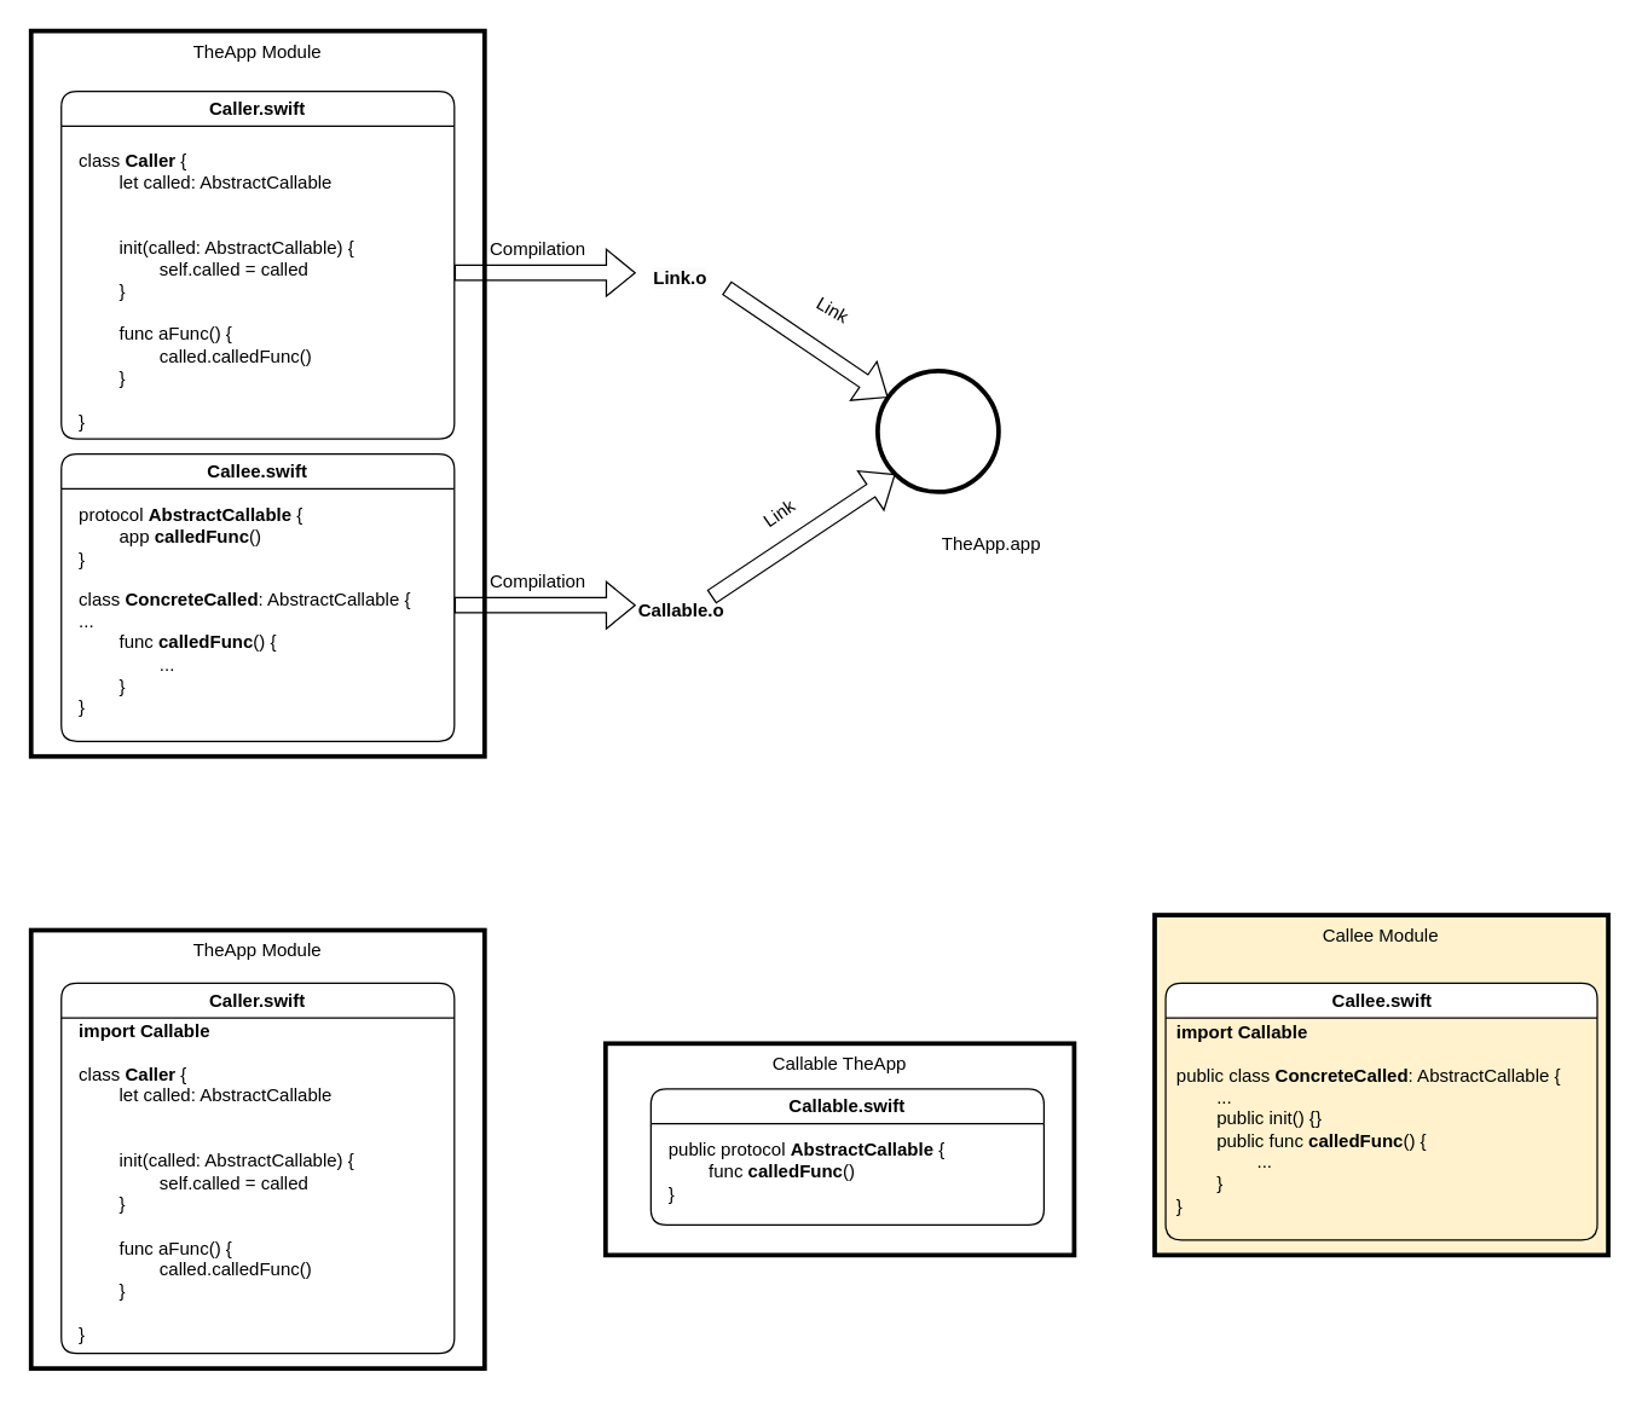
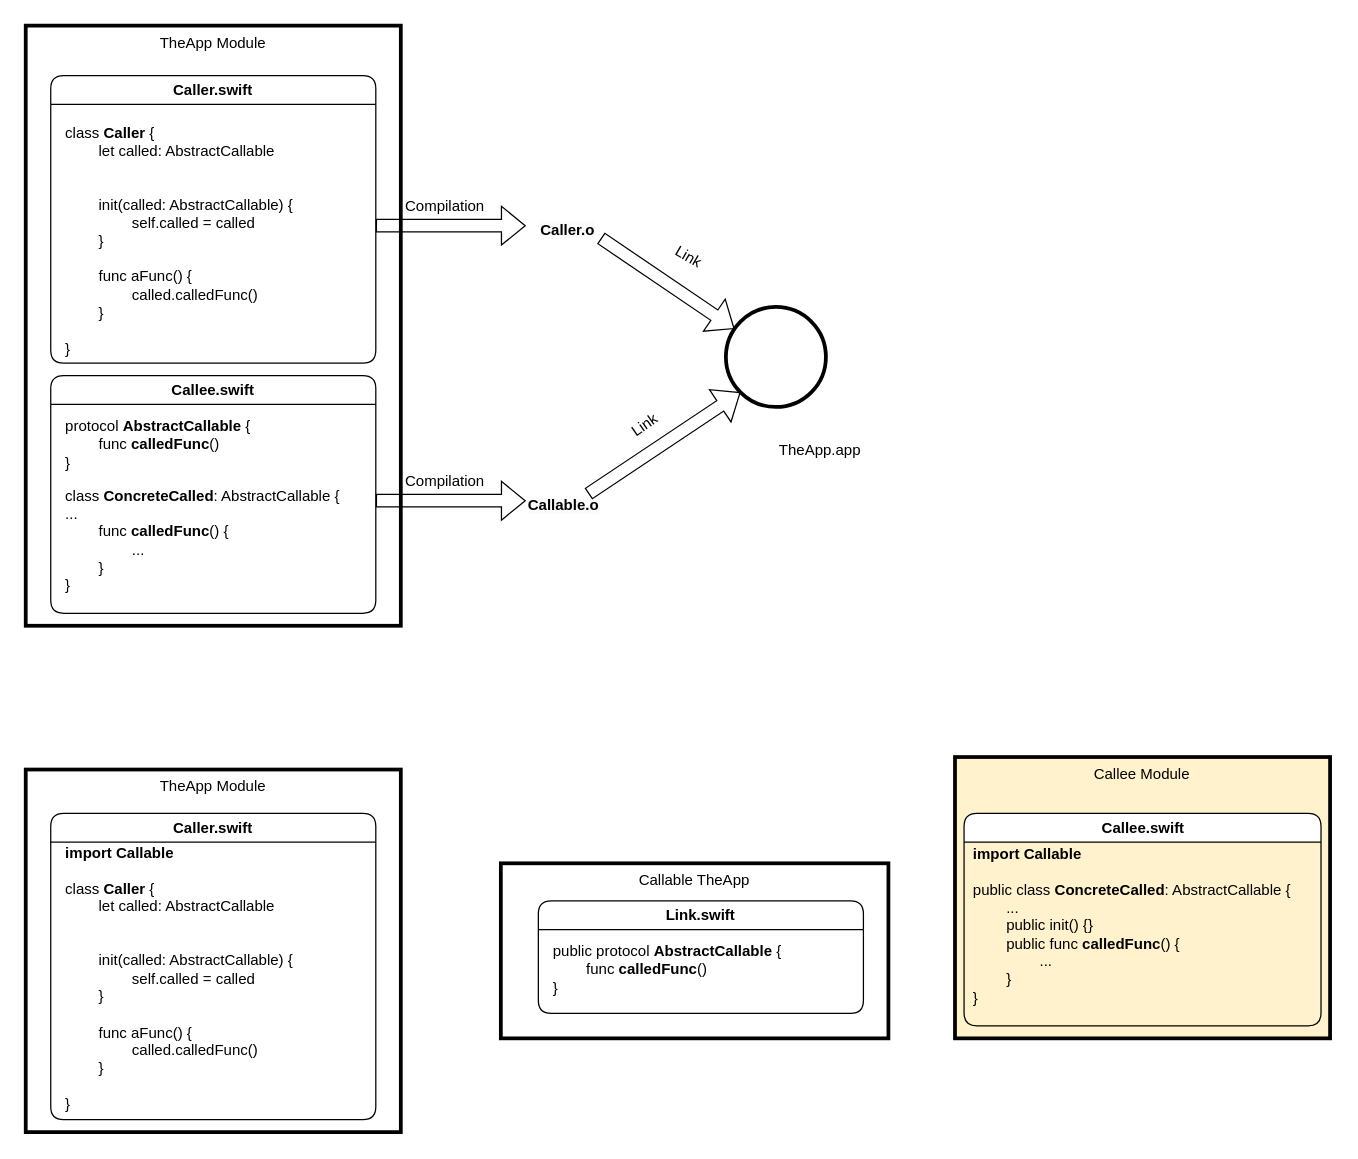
- <mxCell id="9" value="&lt;span style=&quot;caret-color: rgb(0, 0, 0); color: rgb(0, 0, 0); font-family: Helvetica; font-size: 12px; font-style: normal; font-variant-caps: normal; font-weight: 700; letter-spacing: normal; text-align: center; text-indent: 0px; text-transform: none; word-spacing: 0px; -webkit-text-stroke-width: 0px; background-color: rgb(251, 251, 251); text-decoration: none; float: none; display: inline !important;&quot;&gt;Link.o&lt;/span&gt;" style="text;whiteSpace=wrap;html=1;" vertex="1" parent="1"><mxGeometry x="430" y="170" width="60" height="20" as="geometry" /></mxCell>
+ <mxCell id="9" value="&lt;span style=&quot;caret-color: rgb(0, 0, 0); color: rgb(0, 0, 0); font-family: Helvetica; font-size: 12px; font-style: normal; font-variant-caps: normal; font-weight: 700; letter-spacing: normal; text-align: center; text-indent: 0px; text-transform: none; word-spacing: 0px; -webkit-text-stroke-width: 0px; background-color: rgb(251, 251, 251); text-decoration: none; float: none; display: inline !important;&quot;&gt;Caller.o&lt;/span&gt;" style="text;whiteSpace=wrap;html=1;" vertex="1" parent="1"><mxGeometry x="430" y="170" width="60" height="20" as="geometry" /></mxCell>
- <mxCell id="7" value="protocol &lt;b&gt;AbstractCallable&lt;/b&gt;&amp;nbsp;{&lt;br&gt;&amp;nbsp;&lt;span style=&quot;white-space: pre;&quot;&gt;&#09;&lt;/span&gt;app &lt;b&gt;calledFunc&lt;/b&gt;()&lt;br&gt;}" style="text;html=1;align=left;verticalAlign=middle;resizable=0;points=[];autosize=1;strokeColor=none;fillColor=none;" vertex="1" parent="5"><mxGeometry x="10" y="25" width="170" height="60" as="geometry" /></mxCell>
+ <mxCell id="7" value="protocol &lt;b&gt;AbstractCallable&lt;/b&gt;&amp;nbsp;{&lt;br&gt;&amp;nbsp;&lt;span style=&quot;white-space: pre;&quot;&gt;&#09;&lt;/span&gt;func &lt;b&gt;calledFunc&lt;/b&gt;()&lt;br&gt;}" style="text;html=1;align=left;verticalAlign=middle;resizable=0;points=[];autosize=1;strokeColor=none;fillColor=none;" vertex="1" parent="5"><mxGeometry x="10" y="25" width="170" height="60" as="geometry" /></mxCell>
- <mxCell id="25" value="Callable.swift" style="swimlane;whiteSpace=wrap;html=1;rounded=1;startSize=23;" vertex="1" parent="23"><mxGeometry x="30" y="30" width="260" height="90" as="geometry" /></mxCell>
+ <mxCell id="25" value="Link.swift" style="swimlane;whiteSpace=wrap;html=1;rounded=1;startSize=23;" vertex="1" parent="23"><mxGeometry x="30" y="30" width="260" height="90" as="geometry" /></mxCell>
